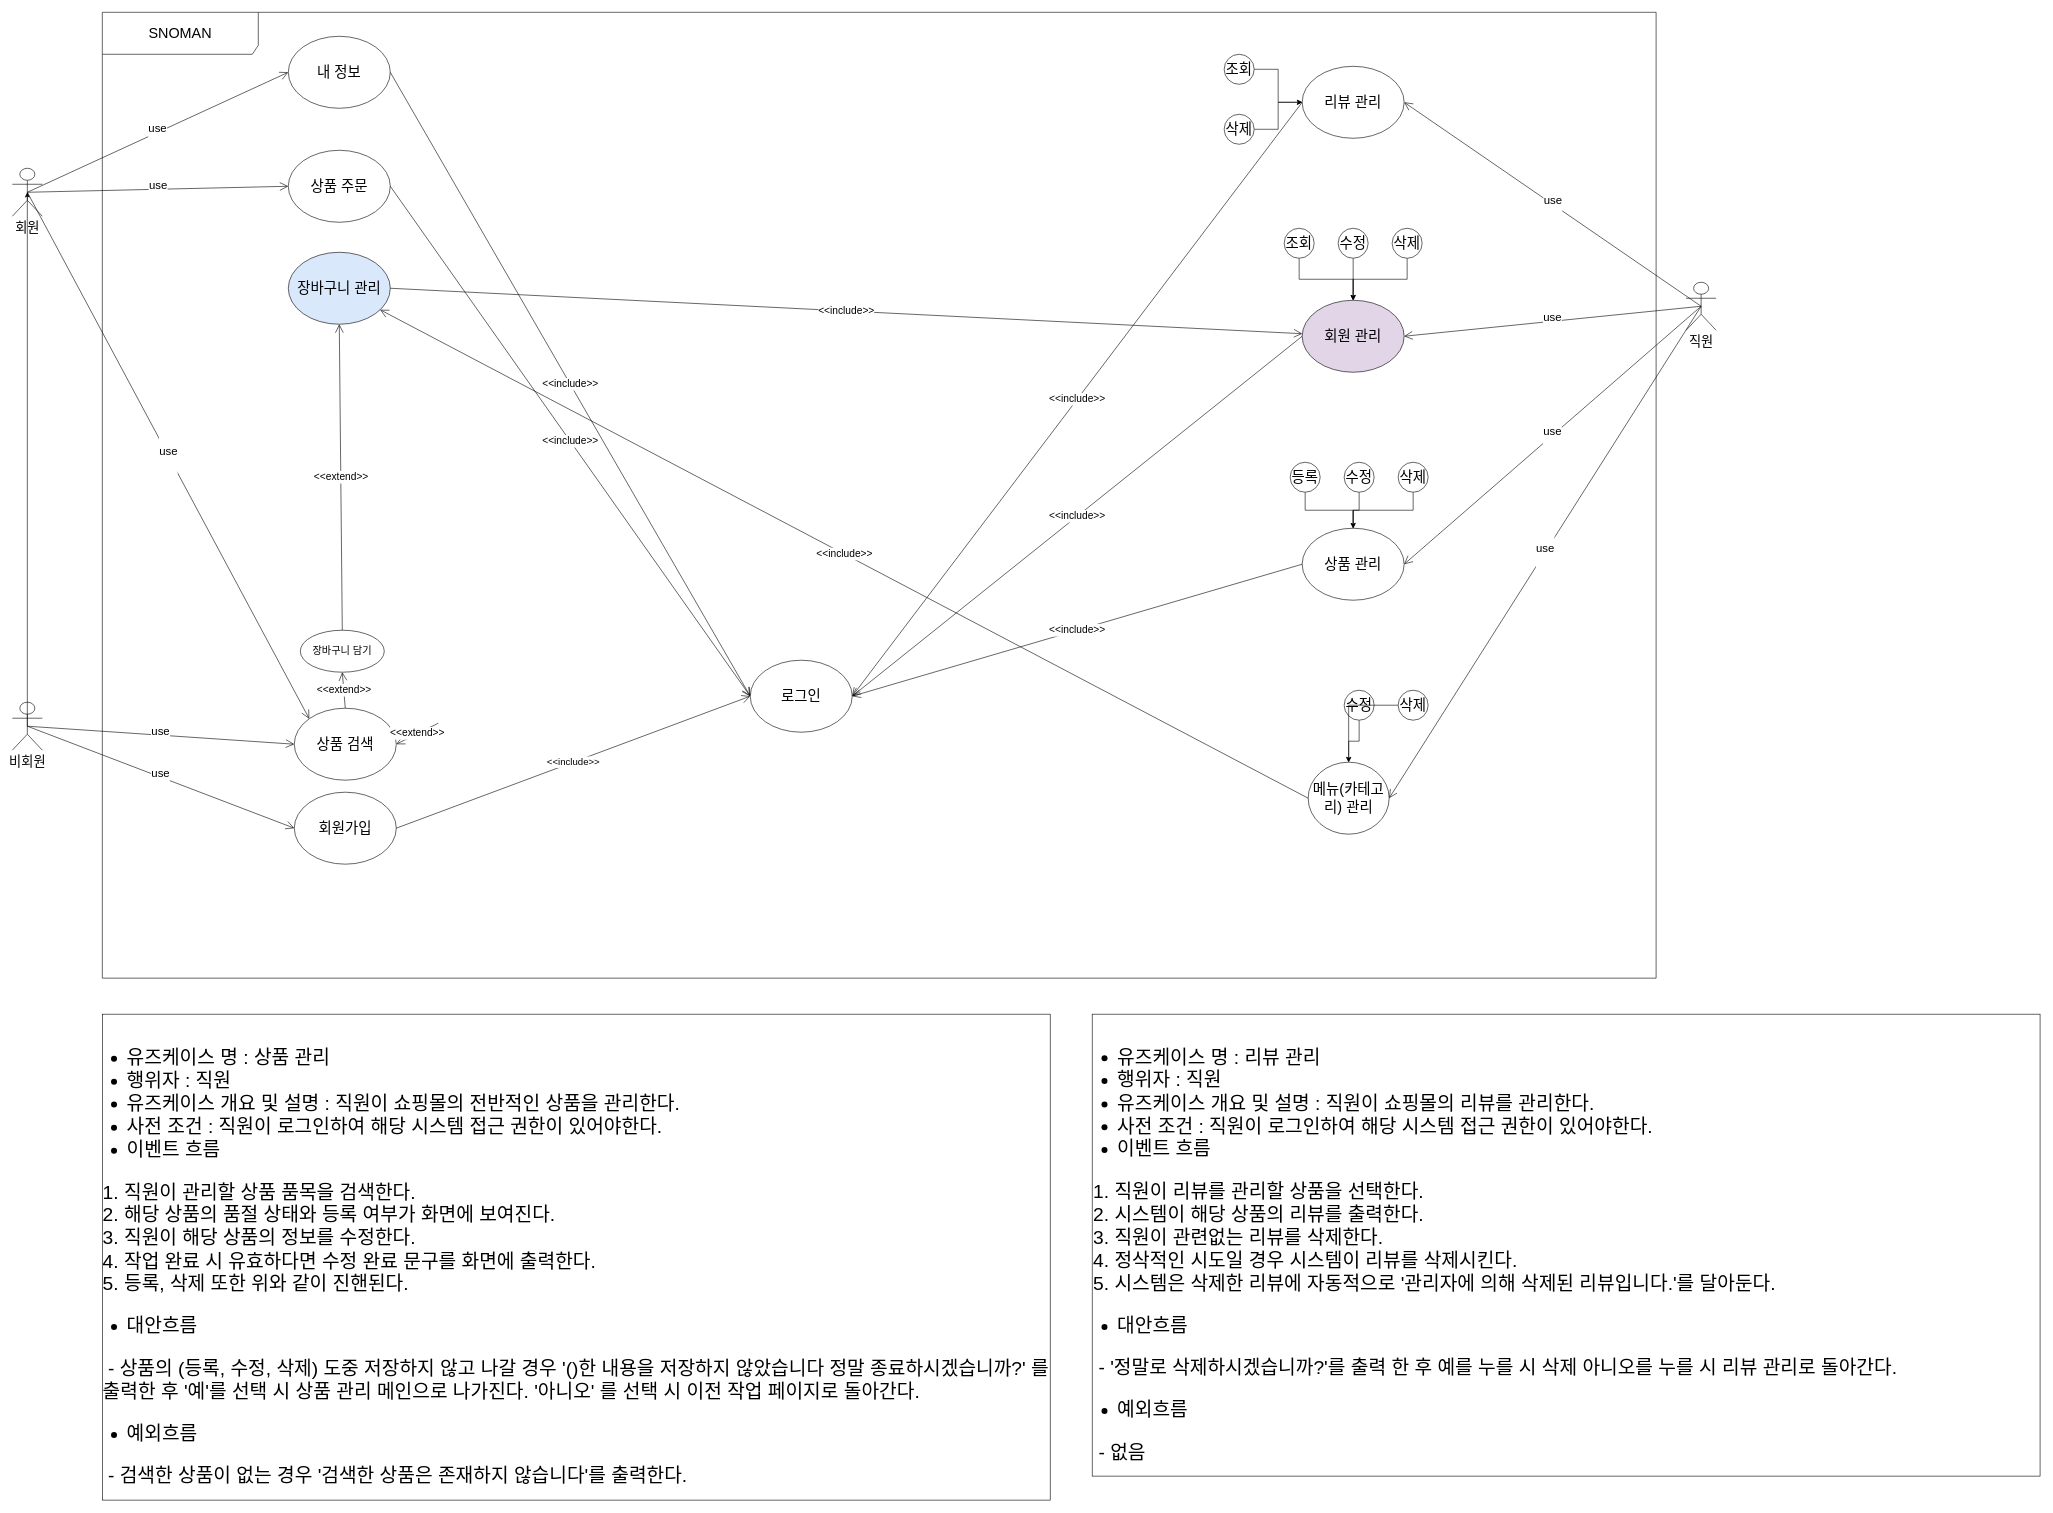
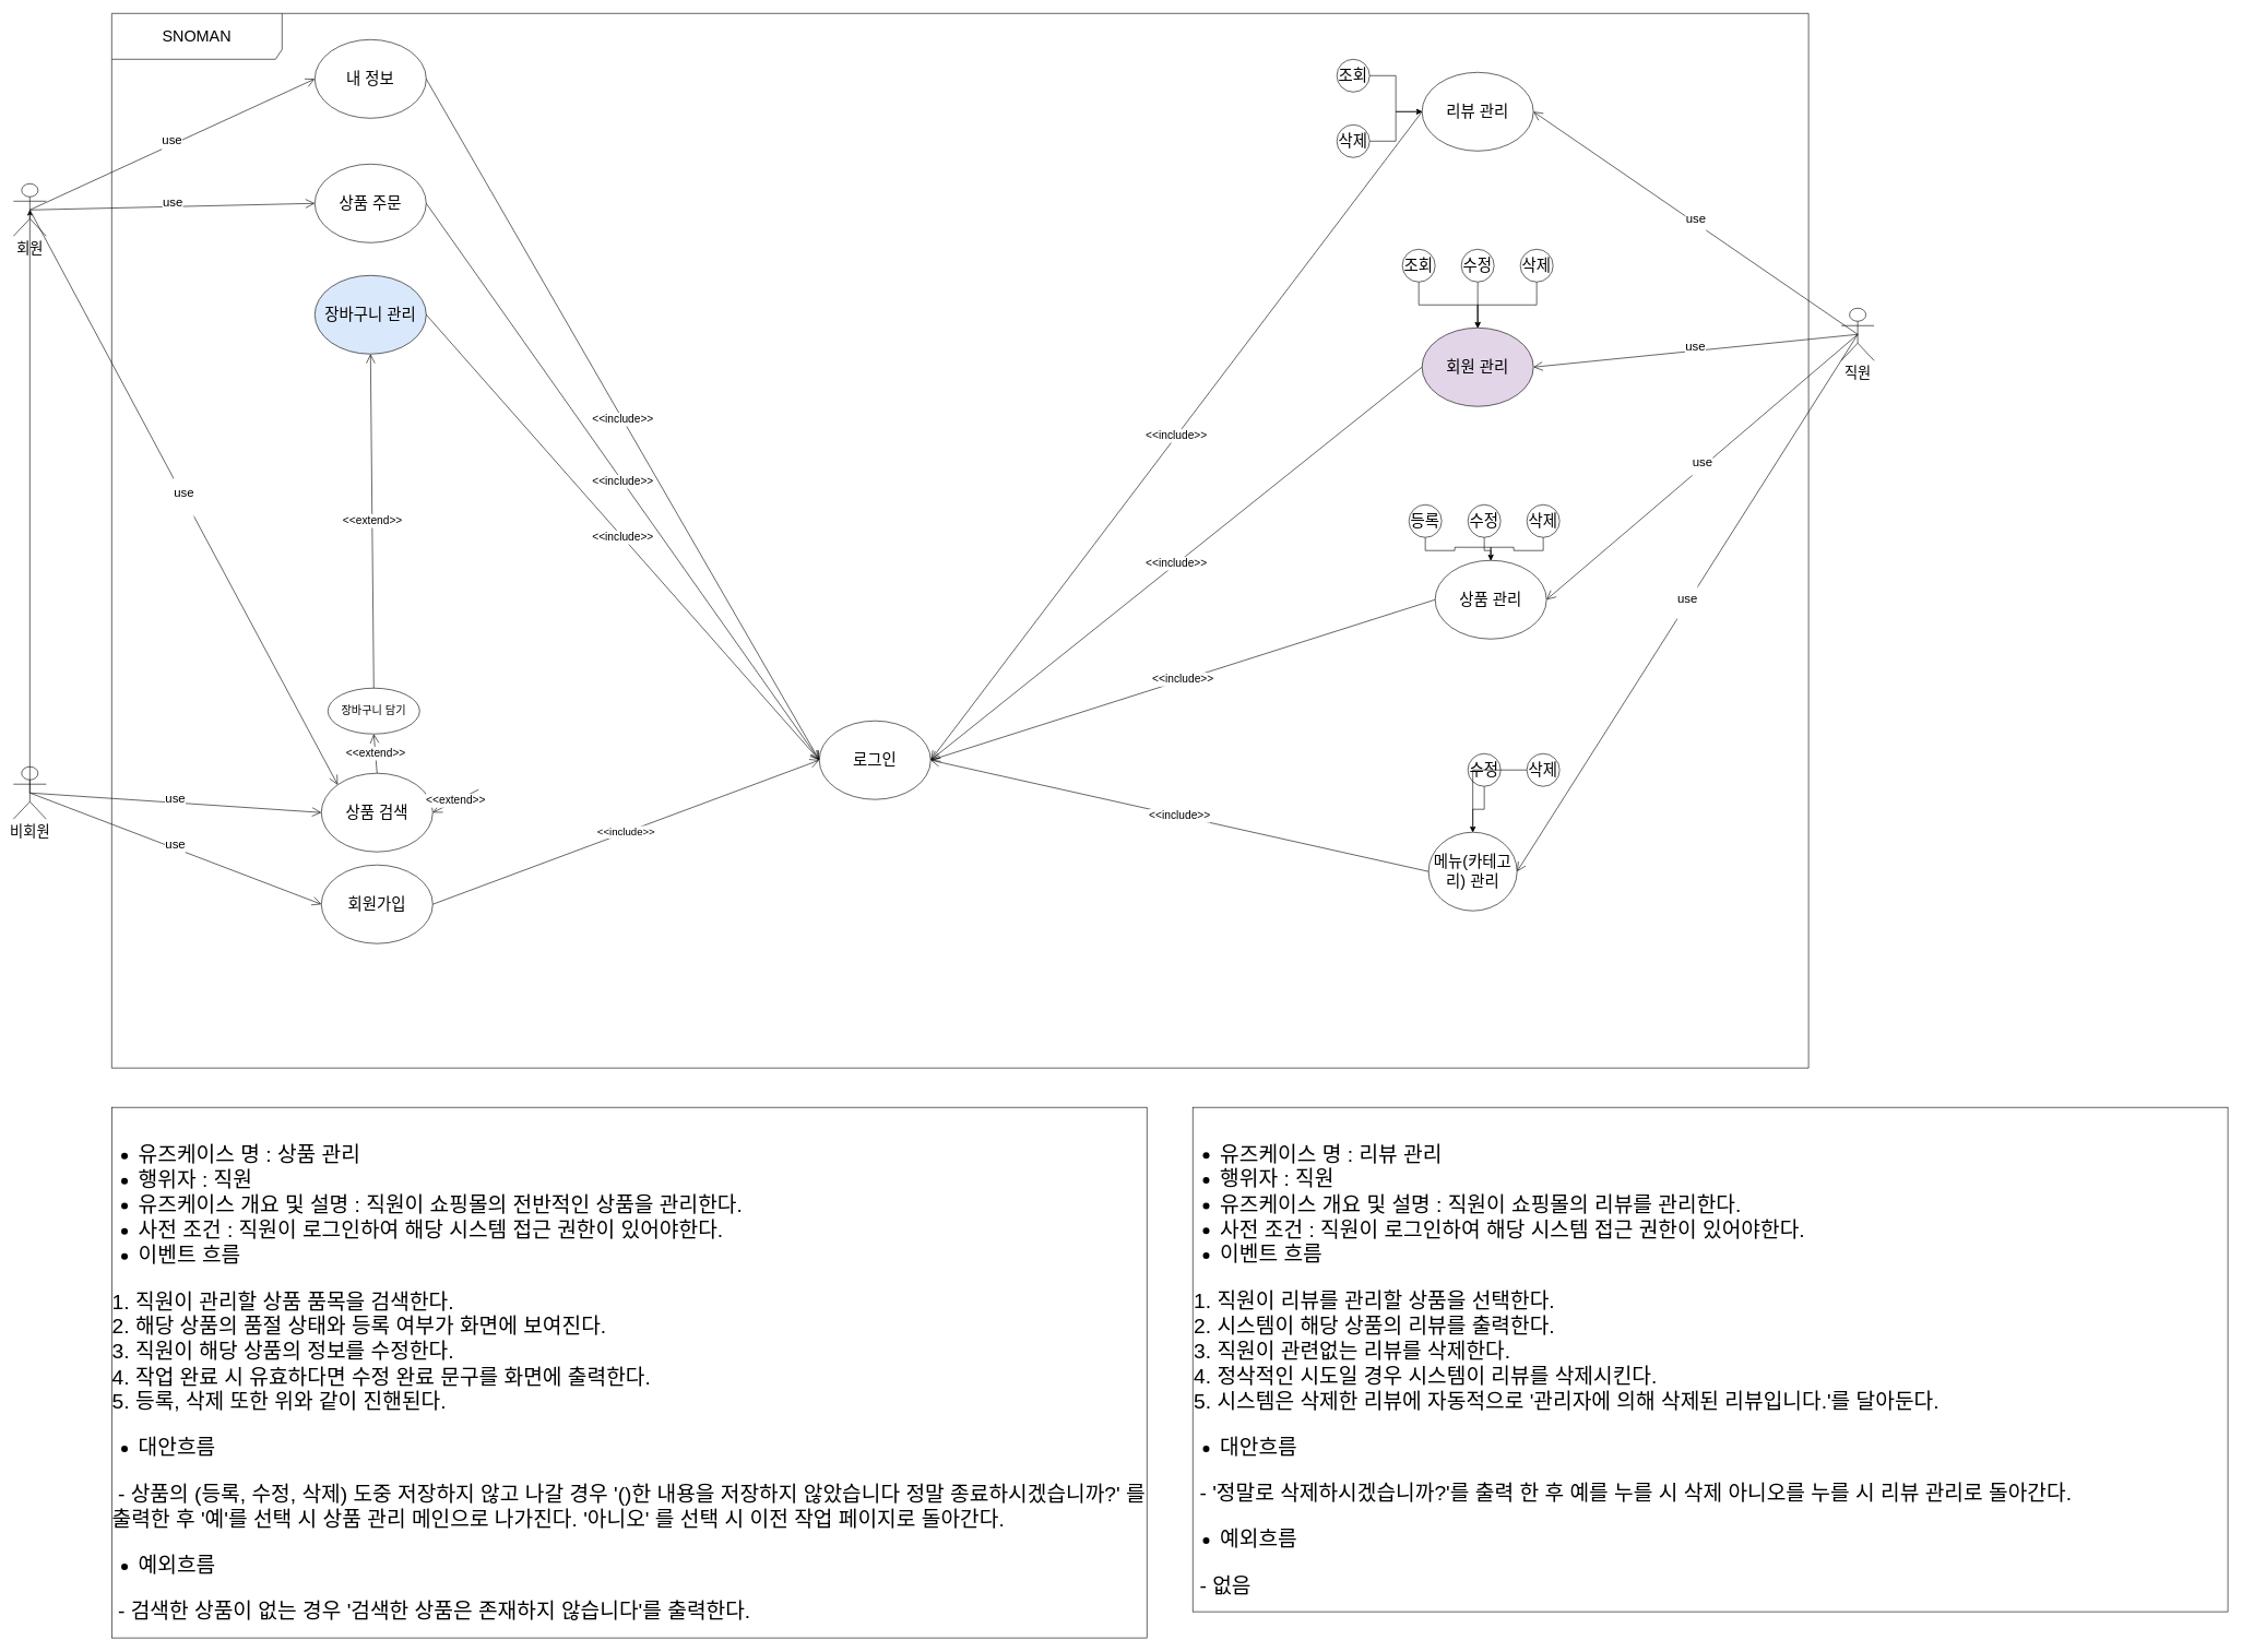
- <mxCell id="21" value="&lt;span style=&quot;font-size: 17px;&quot;&gt;&amp;lt;&amp;lt;include&amp;gt;&amp;gt;&lt;/span&gt;" style="endArrow=open;endSize=12;html=1;rounded=0;exitX=1;exitY=0.5;exitDx=0;exitDy=0;" parent="1" source="19" target="25" edge="1"><mxGeometry width="160" relative="1" as="geometry"><mxPoint x="880" y="1215" as="sourcePoint" /><mxPoint x="1260" y="1170" as="targetPoint" /></mxGeometry></mxCell>
+ <mxCell id="21" value="&lt;span style=&quot;font-size: 17px;&quot;&gt;&amp;lt;&amp;lt;include&amp;gt;&amp;gt;&lt;/span&gt;" style="endArrow=open;endSize=12;html=1;rounded=0;entryX=0;entryY=0.5;entryDx=0;entryDy=0;exitX=1;exitY=0.5;exitDx=0;exitDy=0;" parent="1" source="19" target="10" edge="1"><mxGeometry width="160" relative="1" as="geometry"><mxPoint x="880" y="1215" as="sourcePoint" /><mxPoint x="1260" y="1170" as="targetPoint" /></mxGeometry></mxCell>
- <mxCell id="26" value="&lt;font style=&quot;font-size: 24px;&quot;&gt;상품 관리&lt;br&gt;&lt;/font&gt;" style="ellipse;whiteSpace=wrap;html=1;" parent="1" vertex="1"><mxGeometry x="2170" y="880" width="170" height="120" as="geometry" /></mxCell>
+ <mxCell id="26" value="&lt;font style=&quot;font-size: 24px;&quot;&gt;상품 관리&lt;br&gt;&lt;/font&gt;" style="ellipse;whiteSpace=wrap;html=1;" parent="1" vertex="1"><mxGeometry x="2190" y="855" width="170" height="120" as="geometry" /></mxCell>
- <mxCell id="54" value="&lt;span style=&quot;font-size: 17px;&quot;&gt;&amp;lt;&amp;lt;include&amp;gt;&amp;gt;&lt;/span&gt;" style="endArrow=open;endSize=12;html=1;rounded=0;exitX=0;exitY=0.5;exitDx=0;exitDy=0;" parent="1" source="27" target="19" edge="1"><mxGeometry width="160" relative="1" as="geometry"><mxPoint x="2180" y="950" as="sourcePoint" /><mxPoint x="1430" y="1170" as="targetPoint" /></mxGeometry></mxCell>
+ <mxCell id="54" value="&lt;span style=&quot;font-size: 17px;&quot;&gt;&amp;lt;&amp;lt;include&amp;gt;&amp;gt;&lt;/span&gt;" style="endArrow=open;endSize=12;html=1;rounded=0;exitX=0;exitY=0.5;exitDx=0;exitDy=0;entryX=1;entryY=0.5;entryDx=0;entryDy=0;" parent="1" source="27" target="10" edge="1"><mxGeometry width="160" relative="1" as="geometry"><mxPoint x="2180" y="950" as="sourcePoint" /><mxPoint x="1430" y="1170" as="targetPoint" /></mxGeometry></mxCell>
